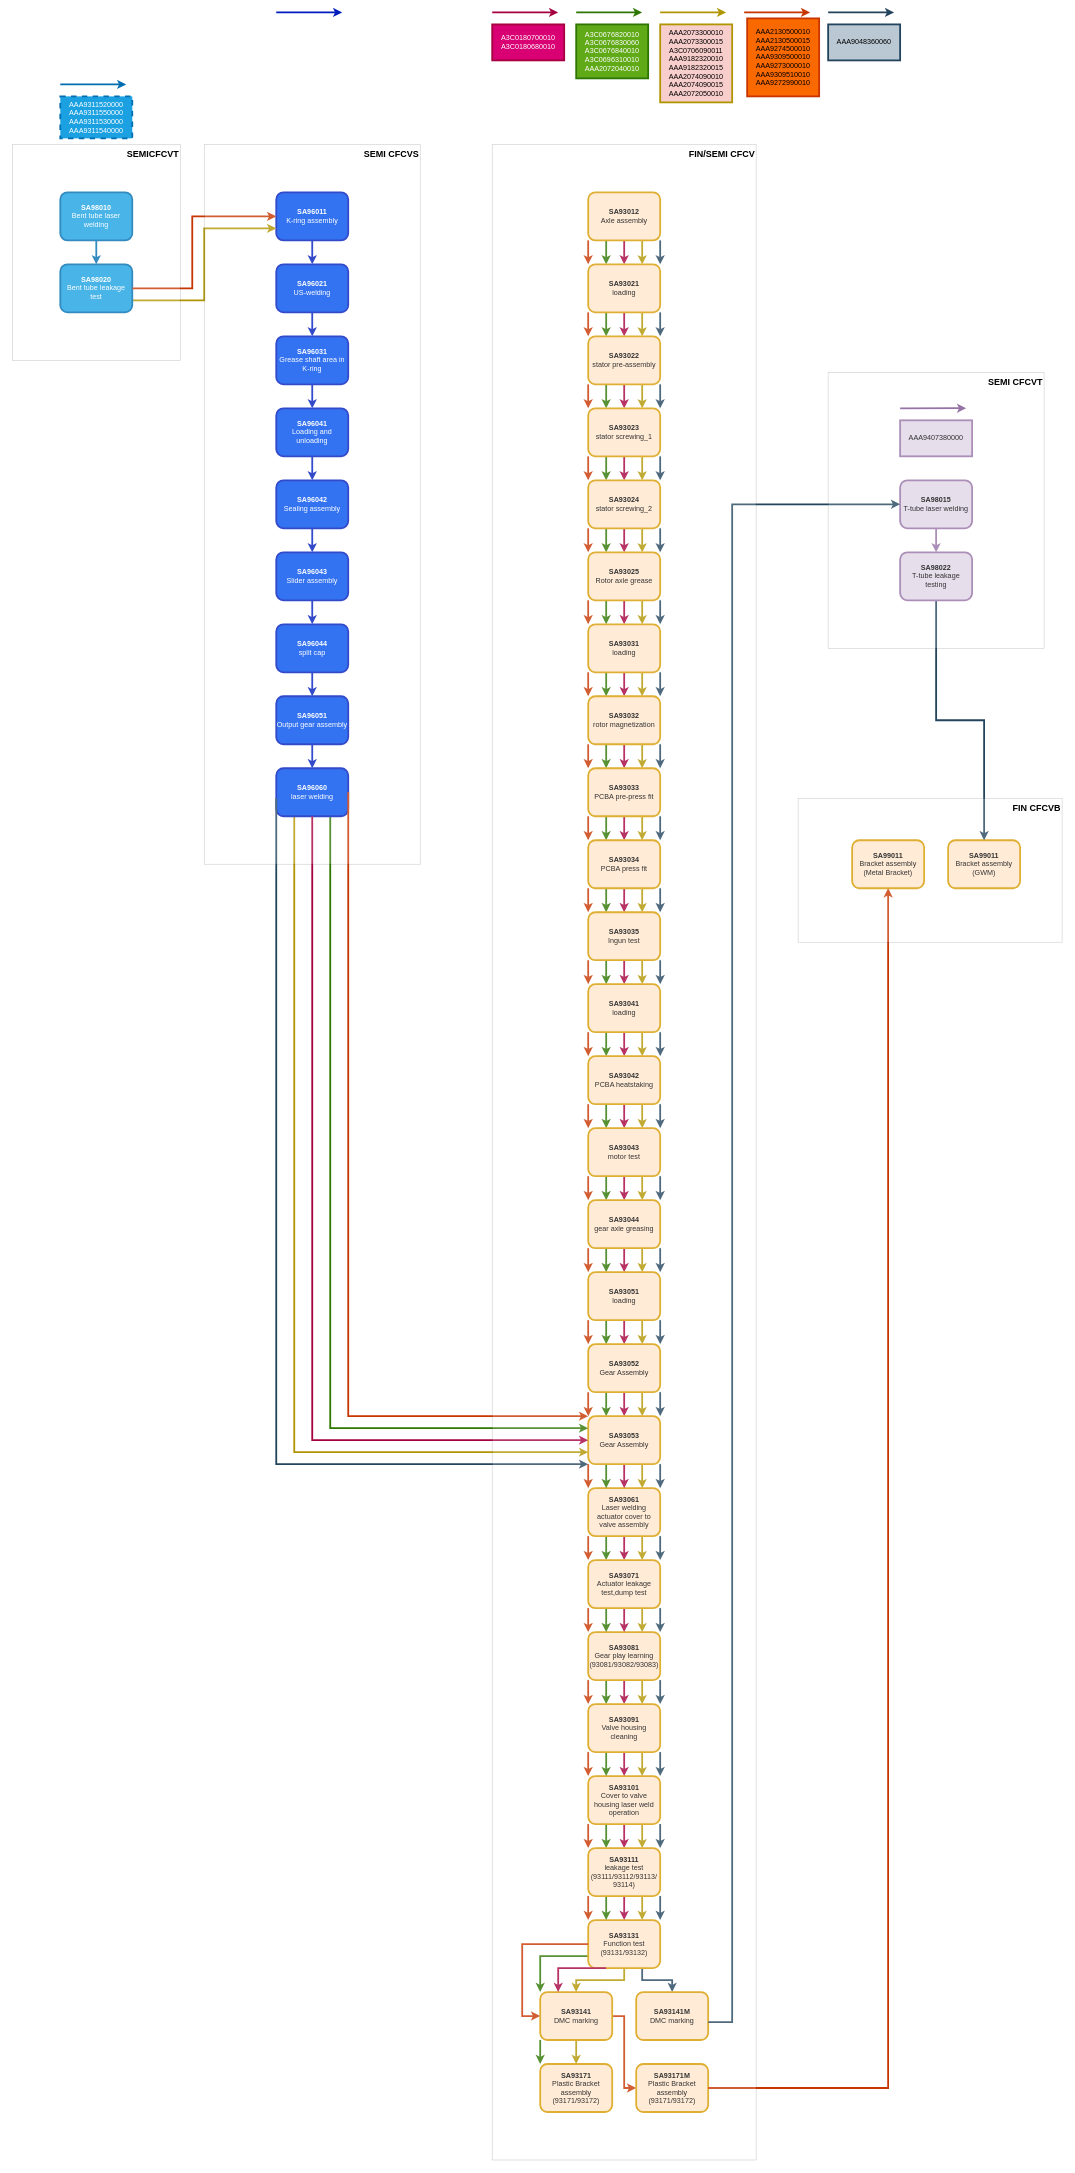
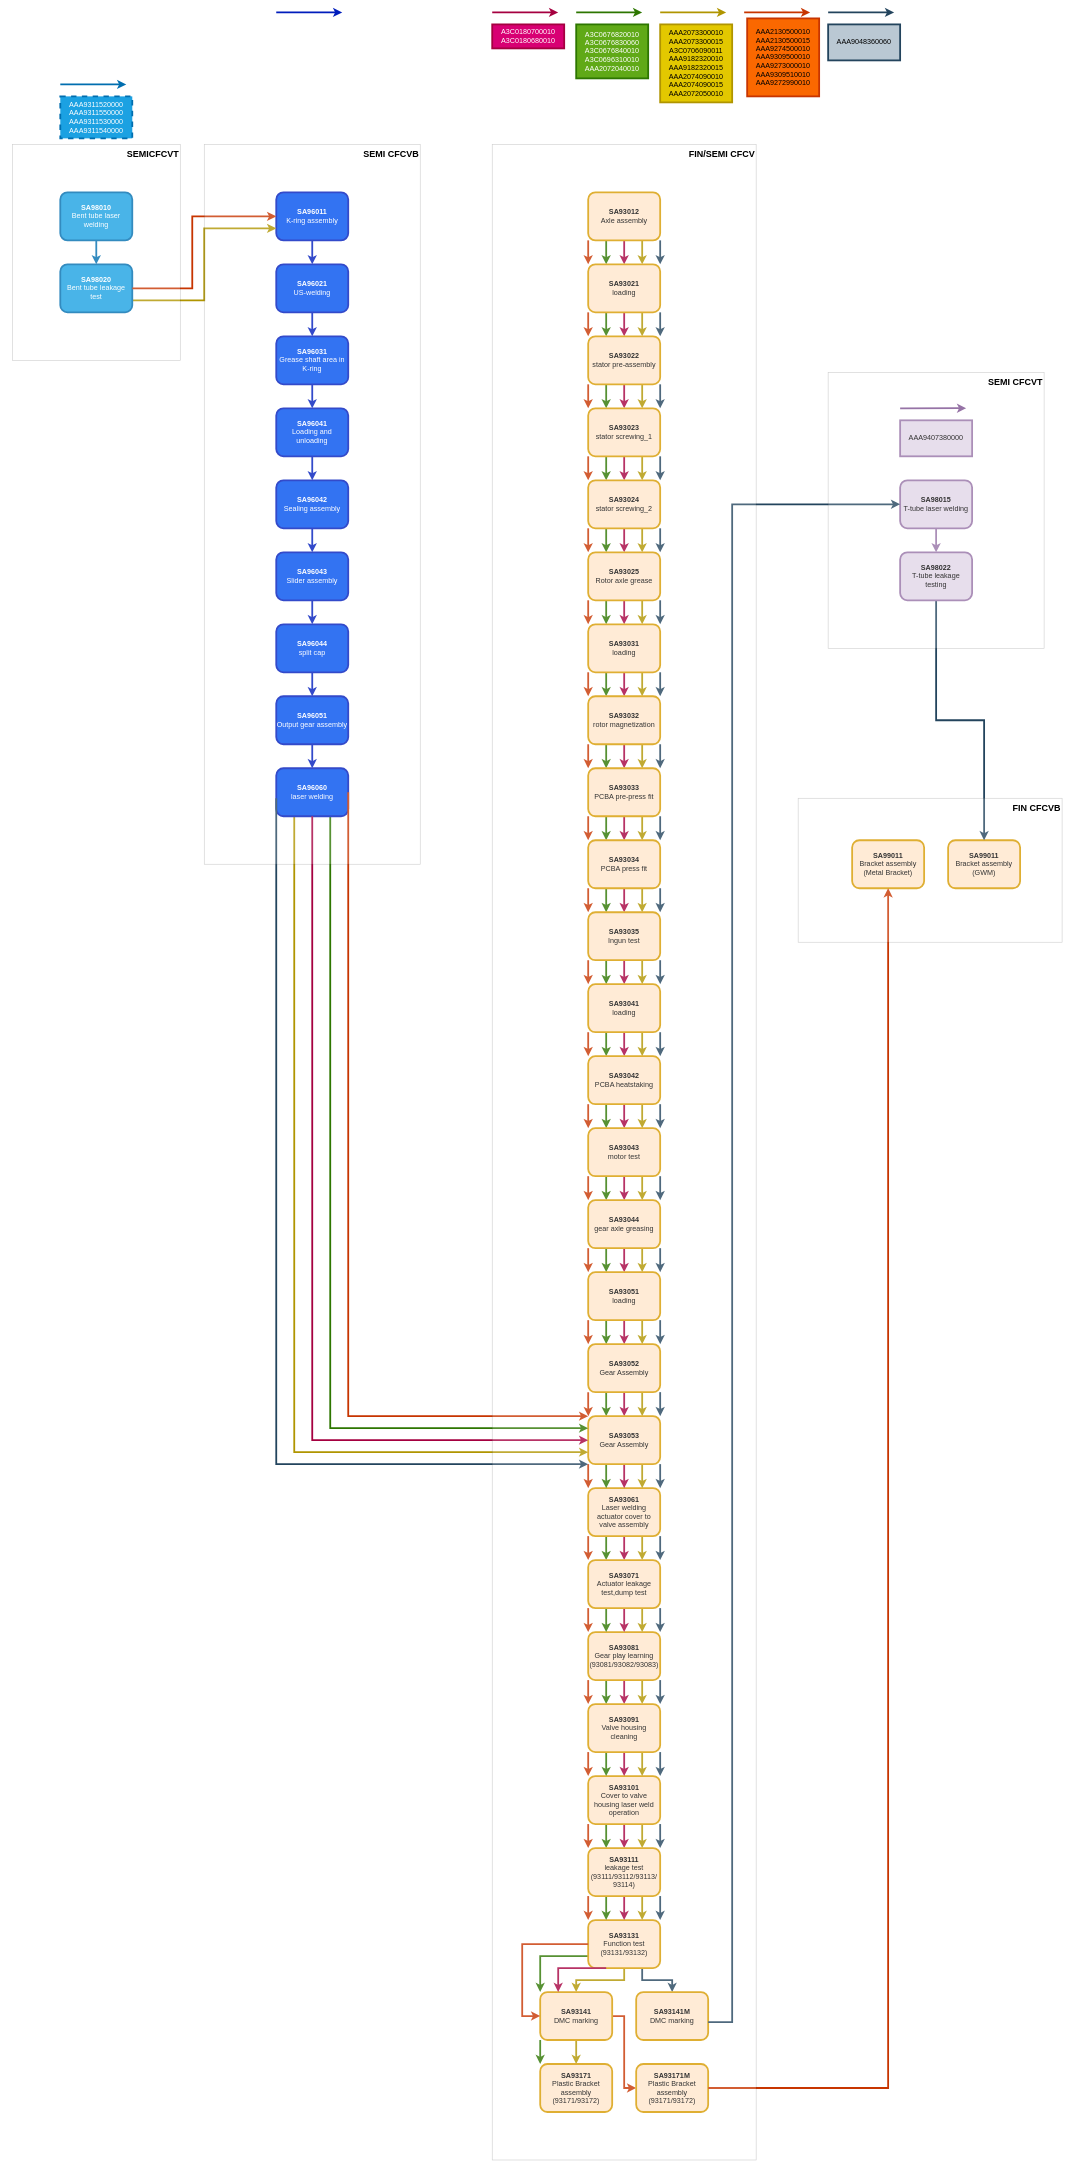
- <mxCell id="183" value="A3C0180700010&lt;br&gt;A3C0180680010" style="rounded=0;whiteSpace=wrap;html=1;fillColor=#d80073;fontColor=#ffffff;strokeColor=#A50040;strokeWidth=3;" vertex="1" parent="1"><mxGeometry y="40" width="120" height="60" as="geometry" x="820" /></mxCell>
+ <mxCell id="183" value="A3C0180700010&lt;br&gt;A3C0180680010" style="rounded=0;whiteSpace=wrap;html=1;fillColor=#d80073;fontColor=#ffffff;strokeColor=#A50040;strokeWidth=3;" vertex="1" parent="1"><mxGeometry x="820" y="40" width="120" height="40" as="geometry" /></mxCell>
- <mxCell id="193" value="AAA2073300010&lt;br&gt;AAA2073300015&lt;br&gt;A3C0706090011&lt;br&gt;AAA9182320010&lt;br&gt;AAA9182320015&lt;br&gt;AAA2074090010&lt;br&gt;AAA2074090015&lt;br&gt;AAA2072050010" style="rounded=0;whiteSpace=wrap;html=1;fillColor=#f8cecc;fontColor=#000000;strokeColor=#B09500;strokeWidth=3;" vertex="1" parent="1"><mxGeometry x="1100" y="40" width="120" height="130" as="geometry" /></mxCell>
+ <mxCell id="193" value="AAA2073300010&lt;br&gt;AAA2073300015&lt;br&gt;A3C0706090011&lt;br&gt;AAA9182320010&lt;br&gt;AAA9182320015&lt;br&gt;AAA2074090010&lt;br&gt;AAA2074090015&lt;br&gt;AAA2072050010" style="rounded=0;whiteSpace=wrap;html=1;fillColor=#e3c800;fontColor=#000000;strokeColor=#B09500;strokeWidth=3;" vertex="1" parent="1"><mxGeometry x="1100" y="40" width="120" height="130" as="geometry" /></mxCell>
- <mxCell id="206" value="&lt;font style=&quot;font-size: 15px;&quot;&gt;&lt;b&gt;SEMI CFCVS&lt;/b&gt;&lt;/font&gt;" style="rounded=0;whiteSpace=wrap;html=1;opacity=20;verticalAlign=top;align=right;" vertex="1" parent="1"><mxGeometry x="340" width="360" height="1200" as="geometry" y="240" /></mxCell>
+ <mxCell id="206" value="&lt;font style=&quot;font-size: 15px;&quot;&gt;&lt;b&gt;SEMI CFCVB&lt;/b&gt;&lt;/font&gt;" style="rounded=0;whiteSpace=wrap;html=1;opacity=20;verticalAlign=top;align=right;" vertex="1" parent="1"><mxGeometry x="340" width="360" height="1200" as="geometry" y="240" /></mxCell>
